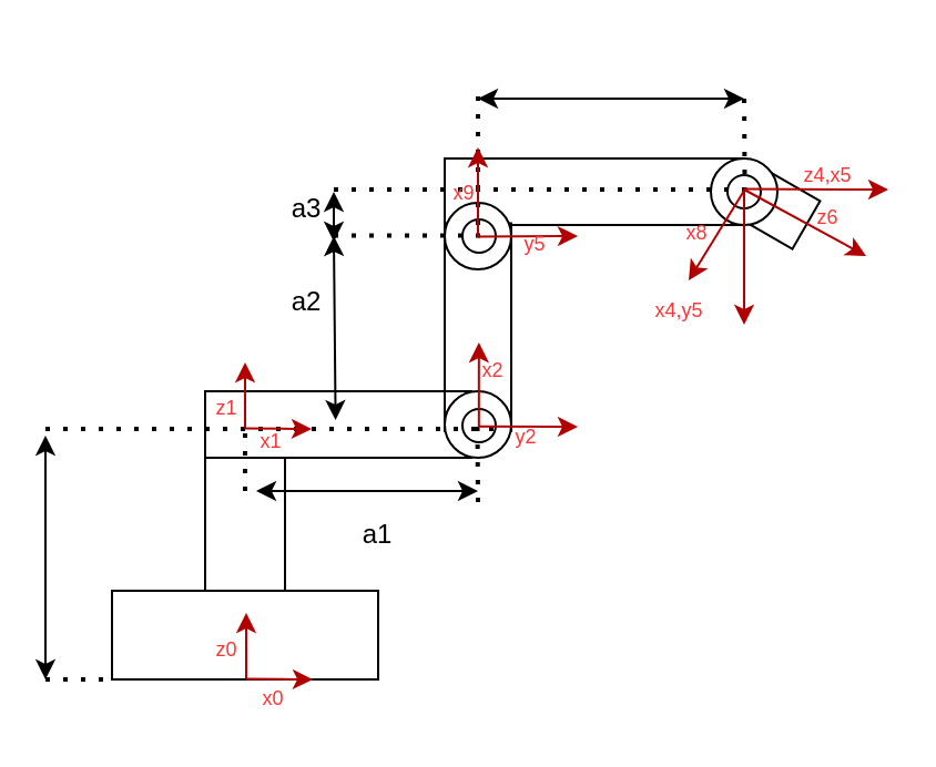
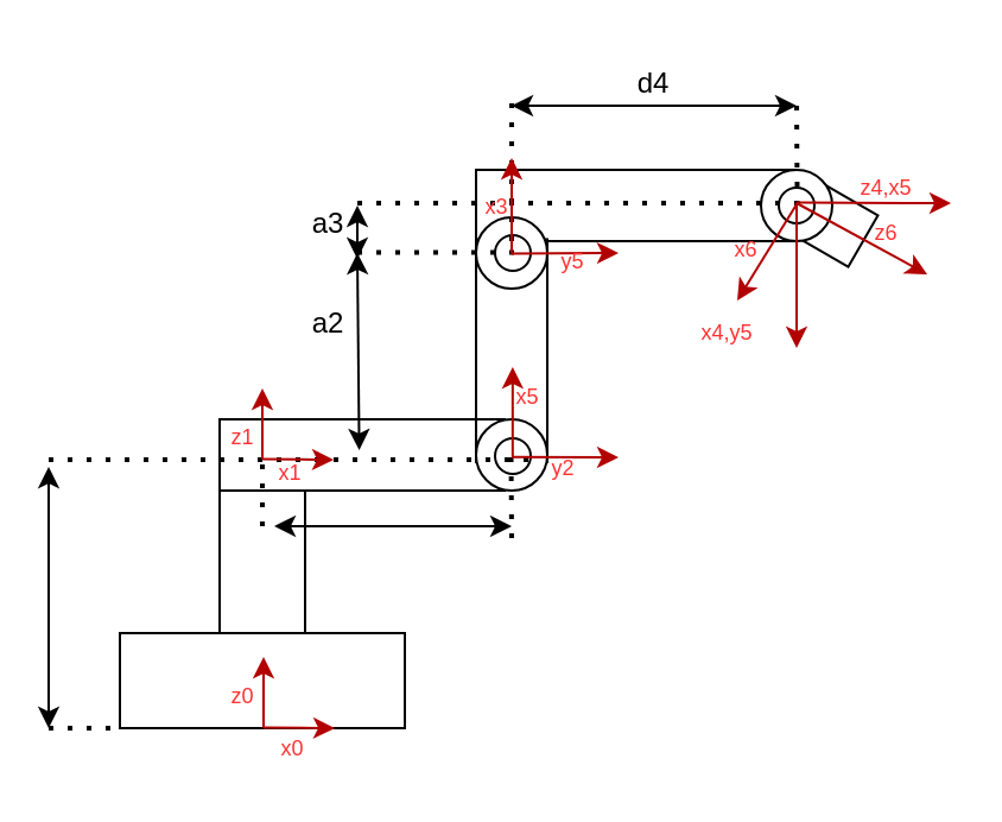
+ <mxCell id="19" value="d4" style="text;html=1;strokeColor=none;fillColor=none;align=center;verticalAlign=middle;whiteSpace=wrap;rounded=0;" parent="1" vertex="1"><mxGeometry x="245" y="20" width="60" height="30" as="geometry" /></mxCell>
- <mxCell id="46" value="&lt;font color=&quot;#ff3333&quot; style=&quot;font-size: 9px;&quot;&gt;x9&lt;/font&gt;" style="text;html=1;strokeColor=none;fillColor=none;align=center;verticalAlign=middle;whiteSpace=wrap;rounded=0;" vertex="1" parent="1"><mxGeometry x="195" y="76" width="28" height="20" as="geometry" /></mxCell>
+ <mxCell id="46" value="&lt;font color=&quot;#ff3333&quot; style=&quot;font-size: 9px;&quot;&gt;x3&lt;/font&gt;" style="text;html=1;strokeColor=none;fillColor=none;align=center;verticalAlign=middle;whiteSpace=wrap;rounded=0;" vertex="1" parent="1"><mxGeometry x="195" y="76" width="28" height="20" as="geometry" /></mxCell>
- <mxCell id="53" value="&lt;font style=&quot;font-size: 9px;&quot; color=&quot;#ff3333&quot;&gt;x8&lt;/font&gt;" style="text;html=1;strokeColor=none;fillColor=none;align=center;verticalAlign=middle;whiteSpace=wrap;rounded=0;" vertex="1" parent="1"><mxGeometry x="299.5" y="93.5" width="28" height="20" as="geometry" /></mxCell>
+ <mxCell id="53" value="&lt;font style=&quot;font-size: 9px;&quot; color=&quot;#ff3333&quot;&gt;x6&lt;/font&gt;" style="text;html=1;strokeColor=none;fillColor=none;align=center;verticalAlign=middle;whiteSpace=wrap;rounded=0;" vertex="1" parent="1"><mxGeometry x="299.5" y="93.5" width="28" height="20" as="geometry" /></mxCell>
- <mxCell id="42" value="&lt;font style=&quot;font-size: 9px;&quot; color=&quot;#ff3333&quot;&gt;x2&lt;/font&gt;" style="text;html=1;strokeColor=none;fillColor=none;align=center;verticalAlign=middle;whiteSpace=wrap;rounded=0;" vertex="1" parent="1"><mxGeometry x="208" y="156" width="28" height="20" as="geometry" /></mxCell>
+ <mxCell id="42" value="&lt;font style=&quot;font-size: 9px;&quot; color=&quot;#ff3333&quot;&gt;x5&lt;/font&gt;" style="text;html=1;strokeColor=none;fillColor=none;align=center;verticalAlign=middle;whiteSpace=wrap;rounded=0;" vertex="1" parent="1"><mxGeometry x="208" y="156" width="28" height="20" as="geometry" /></mxCell>
- <mxCell id="13" value="a1" style="text;html=1;strokeColor=none;fillColor=none;align=center;verticalAlign=middle;whiteSpace=wrap;rounded=0;" parent="1" vertex="1"><mxGeometry x="140" y="226" width="60" height="30" as="geometry" /></mxCell>
